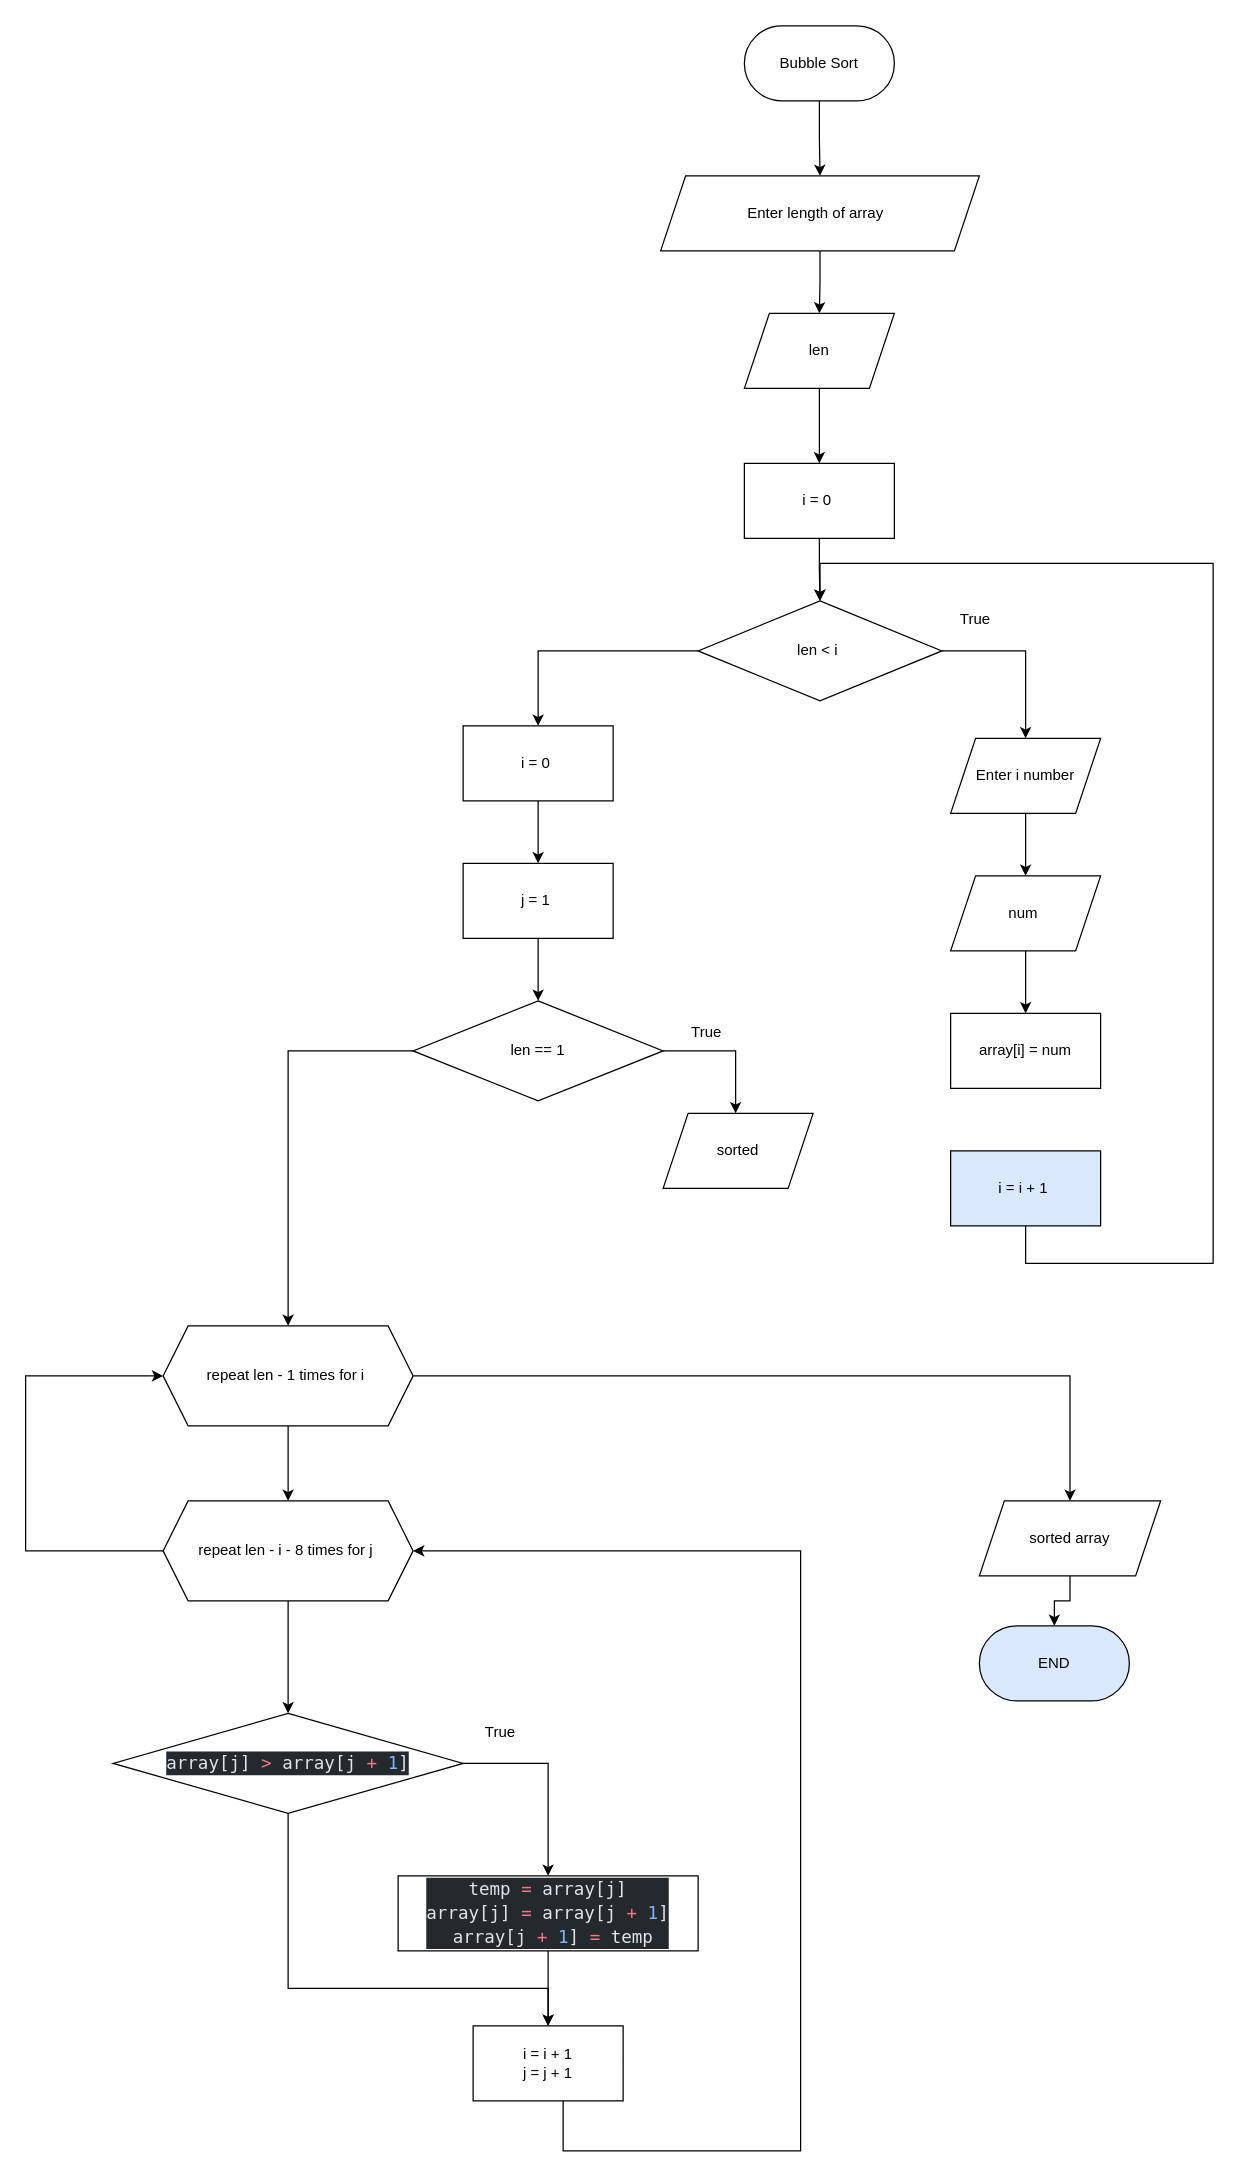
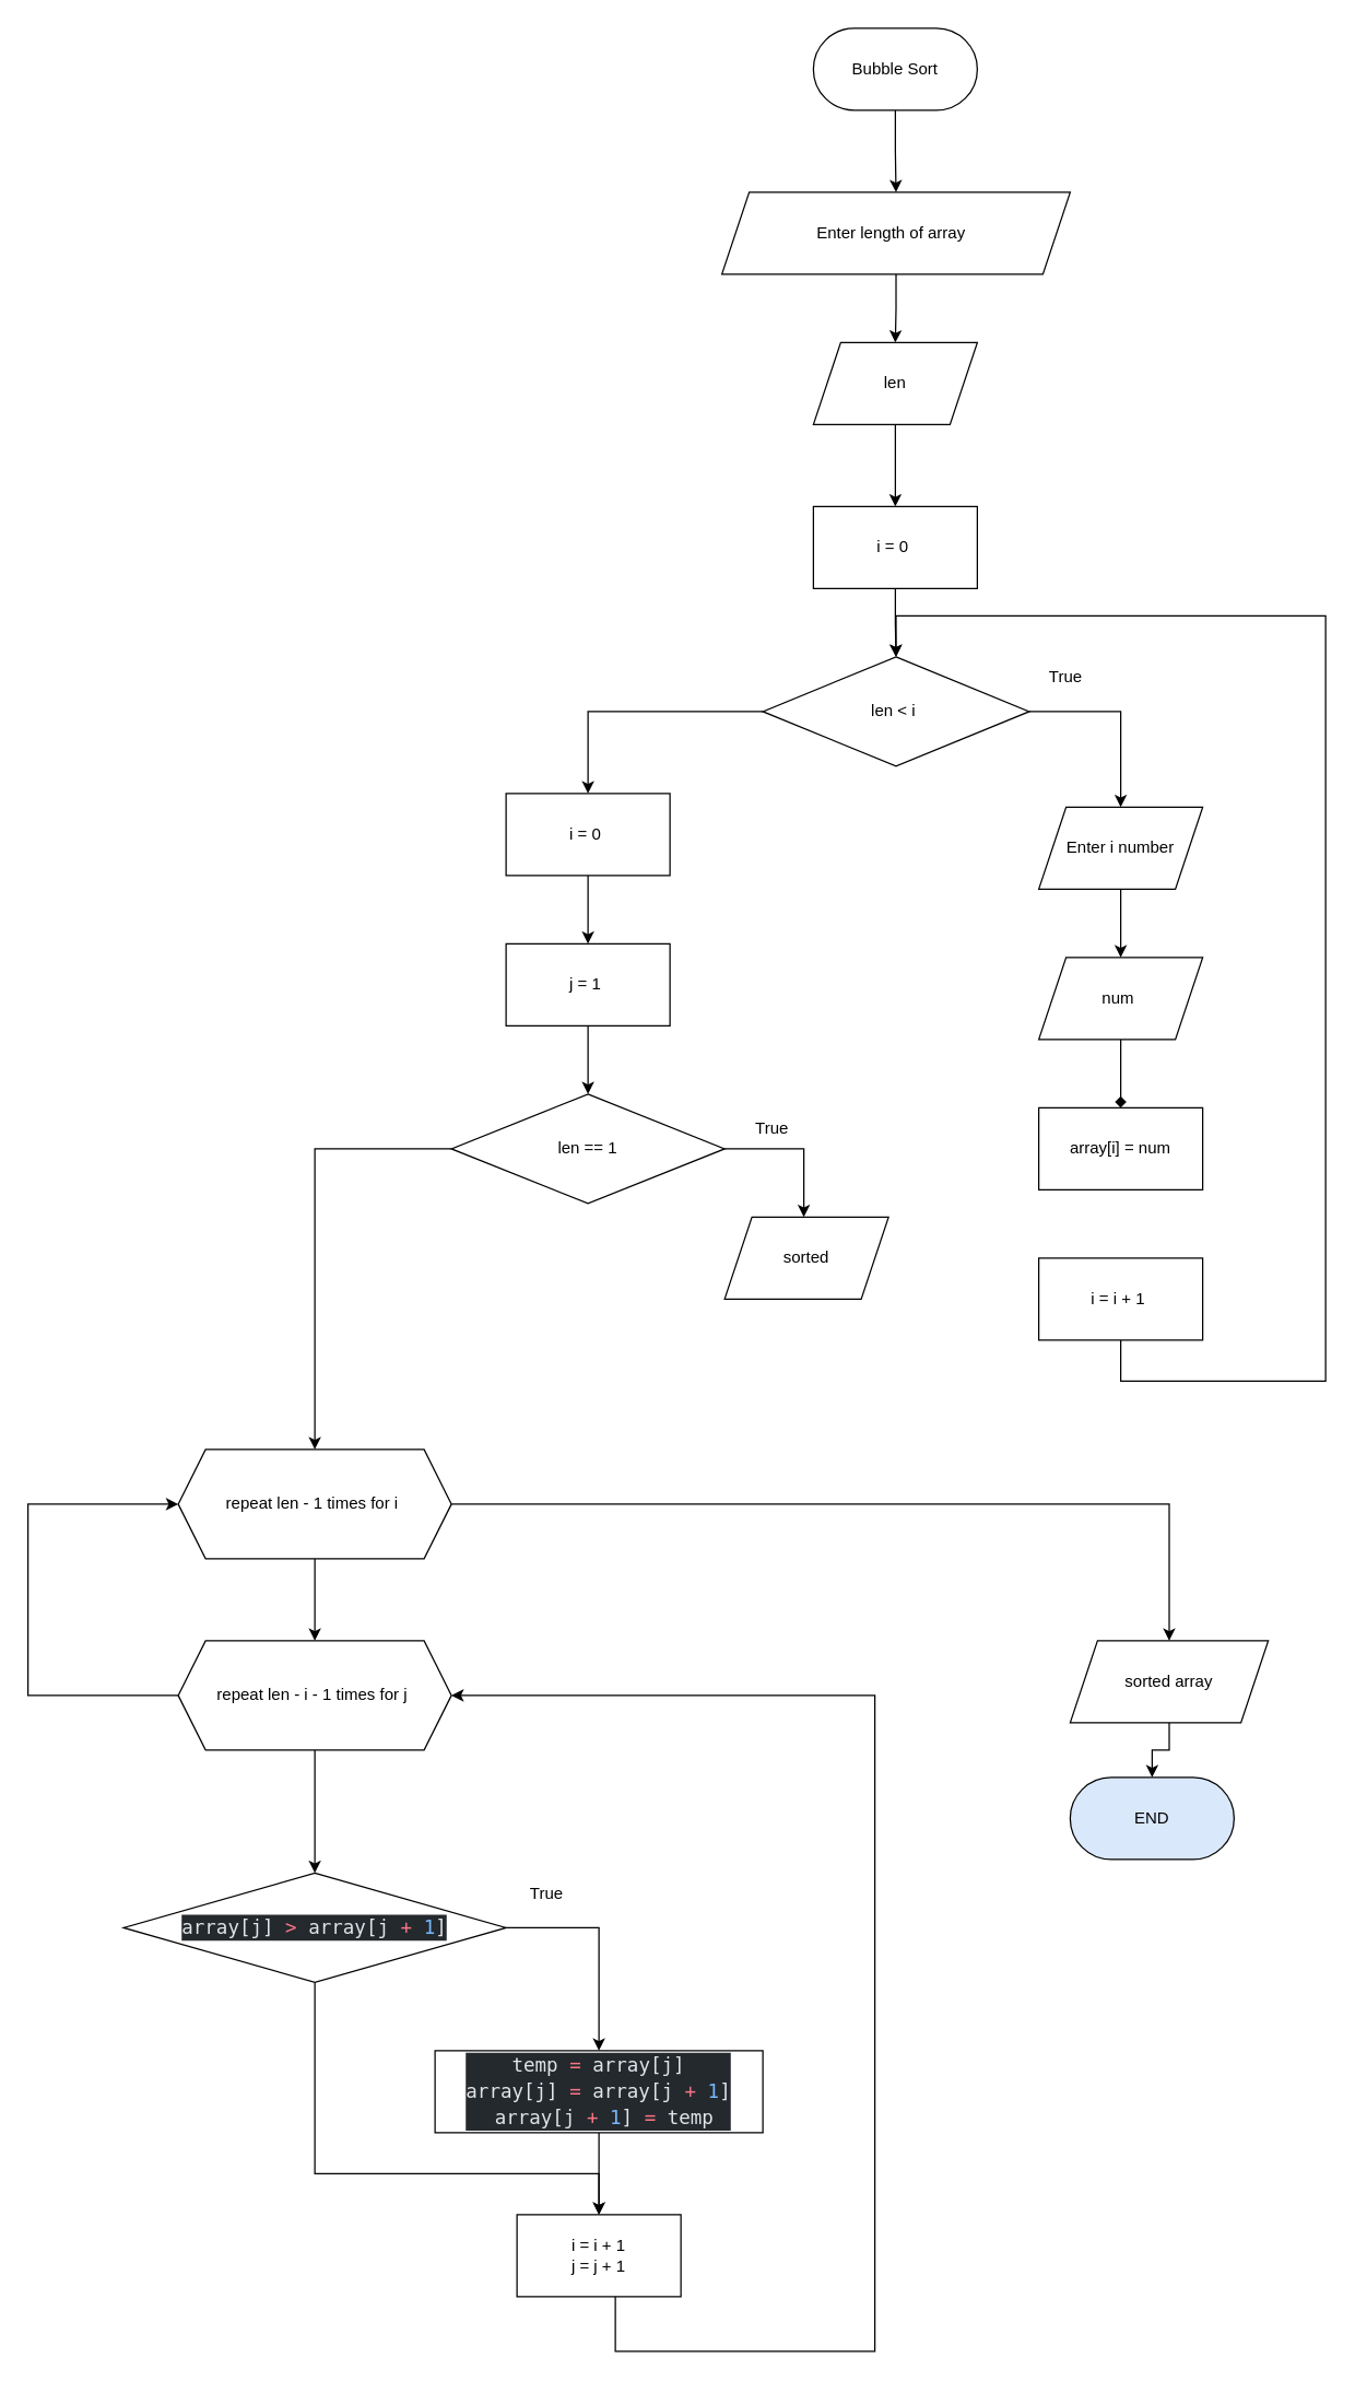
- <mxCell id="16" value="" style="edgeStyle=orthogonalEdgeStyle;rounded=0;orthogonalLoop=1;jettySize=auto;html=1;" parent="1" source="17" target="18" edge="1"><mxGeometry relative="1" as="geometry" /></mxCell>
+ <mxCell id="16" value="" style="edgeStyle=orthogonalEdgeStyle;rounded=0;orthogonalLoop=1;jettySize=auto;html=1;endArrow=diamond;" parent="1" source="17" target="18" edge="1"><mxGeometry relative="1" as="geometry" /></mxCell>
- <mxCell id="20" value="i = i + 1&amp;nbsp;" style="rounded=0;whiteSpace=wrap;html=1;fillColor=#dae8fc;" parent="1" vertex="1"><mxGeometry x="760" y="920" width="120" height="60" as="geometry" /></mxCell>
+ <mxCell id="20" value="i = i + 1&amp;nbsp;" style="rounded=0;whiteSpace=wrap;html=1;" parent="1" vertex="1"><mxGeometry x="760" y="920" width="120" height="60" as="geometry" /></mxCell>
- <mxCell id="37" value="repeat len - i - 8 times for j&amp;nbsp;" style="shape=hexagon;perimeter=hexagonPerimeter2;whiteSpace=wrap;html=1;fixedSize=1;" vertex="1" parent="1"><mxGeometry x="130" y="1200" width="200" height="80" as="geometry" /></mxCell>
+ <mxCell id="37" value="repeat len - i - 1 times for j&amp;nbsp;" style="shape=hexagon;perimeter=hexagonPerimeter2;whiteSpace=wrap;html=1;fixedSize=1;" vertex="1" parent="1"><mxGeometry x="130" y="1200" width="200" height="80" as="geometry" /></mxCell>
